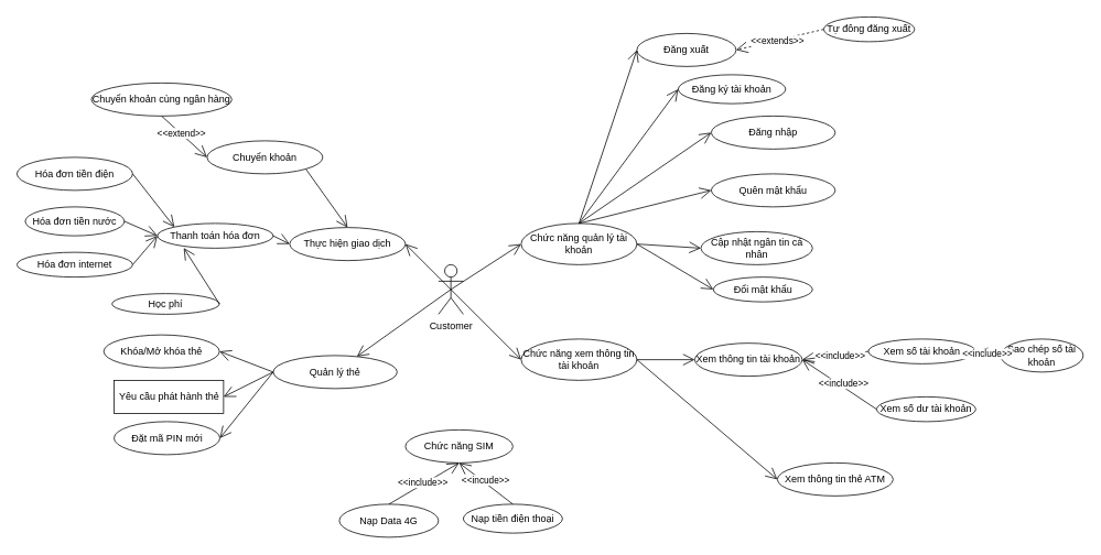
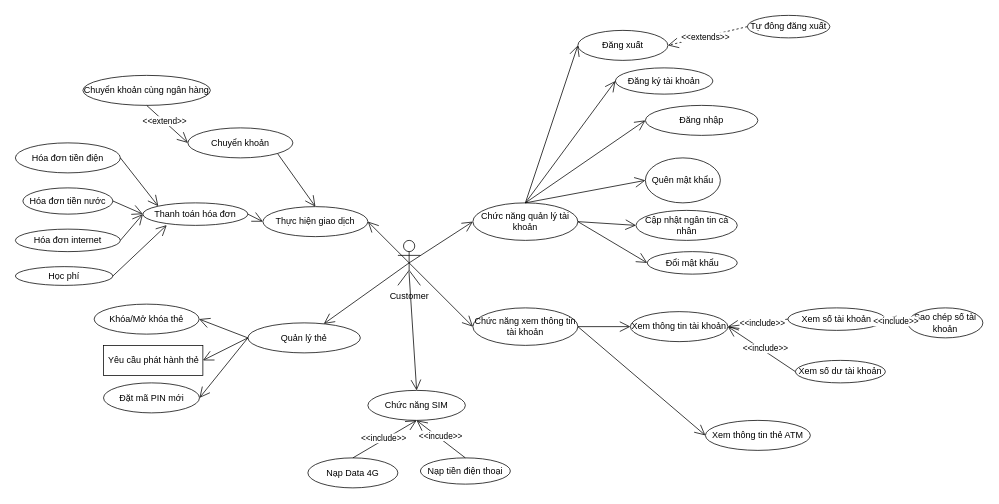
- <mxCell id="6" value="Quên mật khẩu" style="ellipse;whiteSpace=wrap;html=1;" parent="1" vertex="1"><mxGeometry x="860" y="210" width="150" height="40" as="geometry" /></mxCell>
+ <mxCell id="6" value="Quên mật khẩu" style="ellipse;whiteSpace=wrap;html=1;" parent="1" vertex="1"><mxGeometry x="860" y="210" width="100" height="60" as="geometry" /></mxCell>
- <mxCell id="44" value="Học phí" style="ellipse;whiteSpace=wrap;html=1;" parent="1" vertex="1"><mxGeometry x="135" y="355" width="130" height="25" as="geometry" /></mxCell>
+ <mxCell id="44" value="Học phí" style="ellipse;whiteSpace=wrap;html=1;" parent="1" vertex="1"><mxGeometry x="20" y="355" width="130" height="25" as="geometry" /></mxCell>
+ <mxCell id="60" value="" style="endArrow=open;endFill=1;endSize=12;html=1;rounded=0;exitX=0.495;exitY=0.703;exitDx=0;exitDy=0;exitPerimeter=0;entryX=0.5;entryY=0;entryDx=0;entryDy=0;" parent="1" source="2" target="59" edge="1"><mxGeometry width="160" relative="1" as="geometry"><mxPoint x="440" y="650" as="sourcePoint" /><mxPoint x="600" y="650" as="targetPoint" /></mxGeometry></mxCell>
